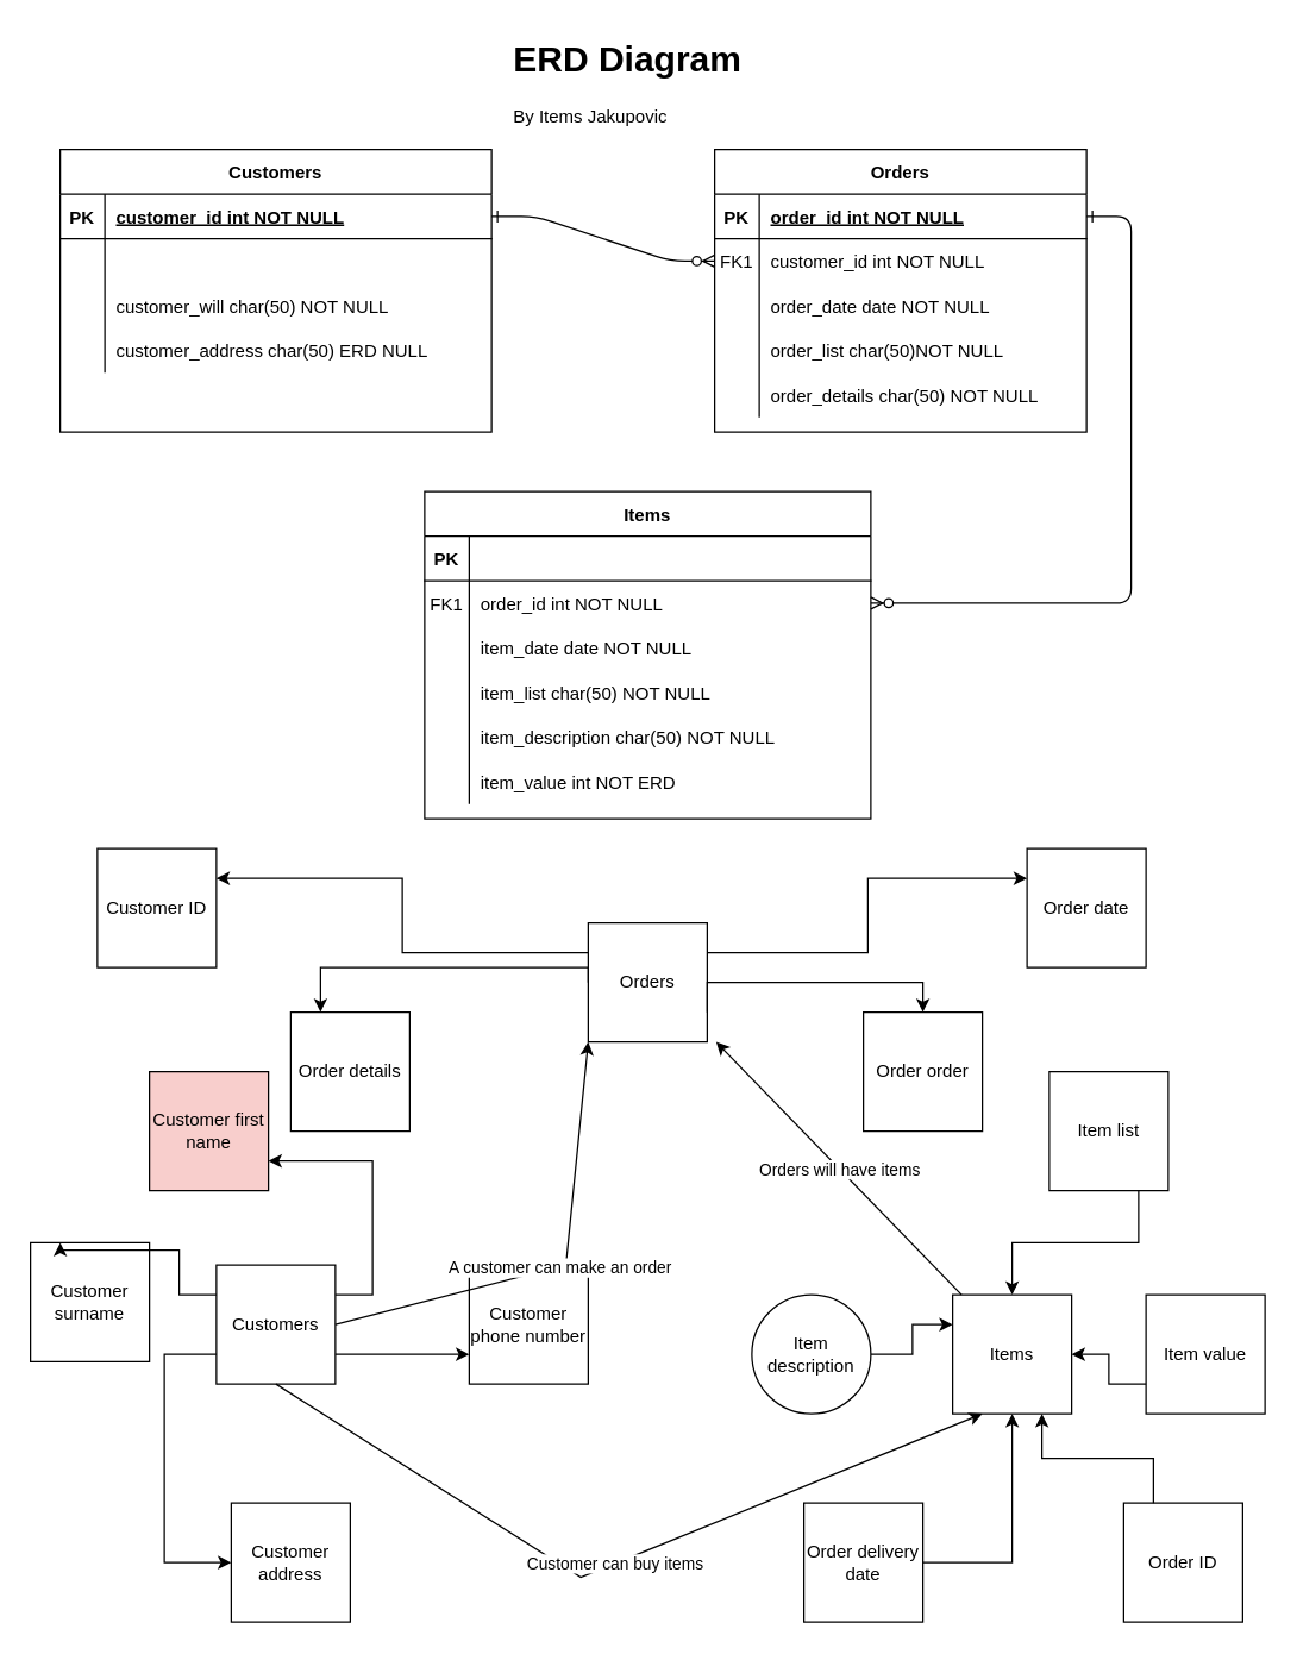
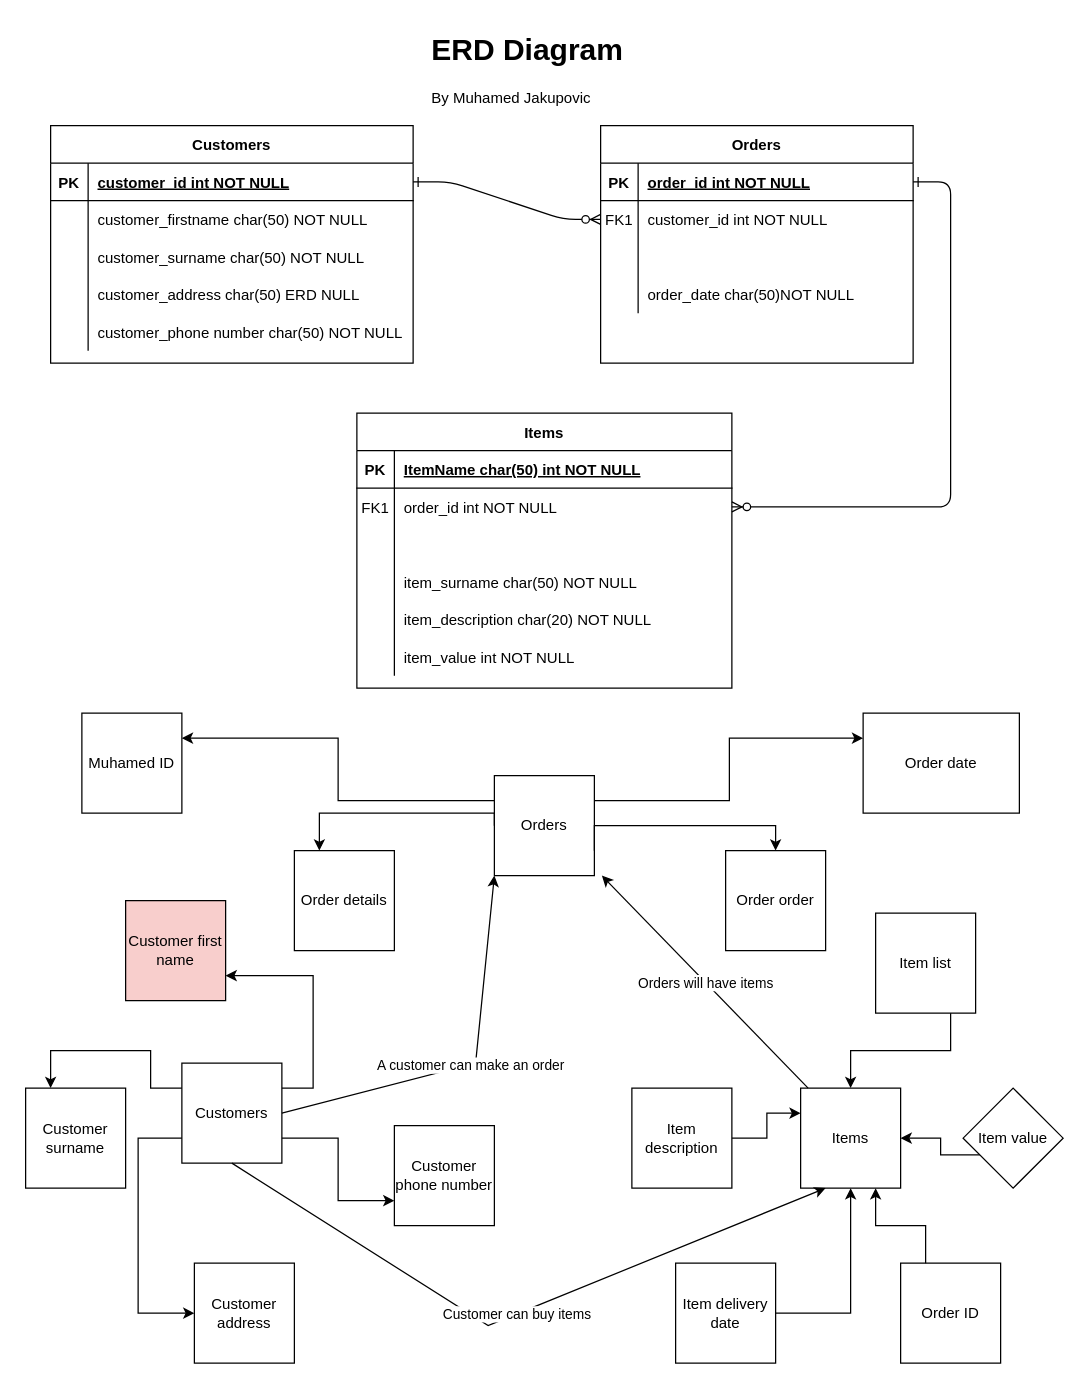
- <mxCell id="55" value="&lt;h1&gt;ERD Diagram&lt;/h1&gt;&lt;div&gt;By Items Jakupovic&lt;/div&gt;" style="text;html=1;strokeColor=none;fillColor=none;spacing=5;spacingTop=-20;whiteSpace=wrap;overflow=hidden;rounded=0;" vertex="1" parent="1"><mxGeometry x="340" y="20" width="190" height="120" as="geometry" /></mxCell>
+ <mxCell id="55" value="&lt;h1&gt;ERD Diagram&lt;/h1&gt;&lt;div&gt;By Muhamed Jakupovic&lt;/div&gt;" style="text;html=1;strokeColor=none;fillColor=none;spacing=5;spacingTop=-20;whiteSpace=wrap;overflow=hidden;rounded=0;" vertex="1" parent="1"><mxGeometry x="340" y="20" width="190" height="120" as="geometry" /></mxCell>
+ <mxCell id="45" value="customer_firstname char(50) NOT NULL" style="shape=partialRectangle;overflow=hidden;connectable=0;fillColor=none;top=0;left=0;bottom=0;right=0;align=left;spacingLeft=6;" parent="43" vertex="1"><mxGeometry x="30" width="260" height="30" as="geometry"><mxRectangle width="260" height="30" as="alternateBounds" /></mxGeometry></mxCell>
- <mxCell id="13" value="order_date date NOT NULL" style="shape=partialRectangle;overflow=hidden;connectable=0;fillColor=none;top=0;left=0;bottom=0;right=0;align=left;spacingLeft=6;" parent="11" vertex="1"><mxGeometry x="30" width="220" height="30" as="geometry"><mxRectangle width="220" height="30" as="alternateBounds" /></mxGeometry></mxCell>
- <mxCell id="48" value="customer_will char(50) NOT NULL" style="shape=partialRectangle;overflow=hidden;connectable=0;fillColor=none;top=0;left=0;bottom=0;right=0;align=left;spacingLeft=6;" parent="46" vertex="1"><mxGeometry x="30" width="260" height="30" as="geometry"><mxRectangle width="260" height="30" as="alternateBounds" /></mxGeometry></mxCell>
+ <mxCell id="48" value="customer_surname char(50) NOT NULL" style="shape=partialRectangle;overflow=hidden;connectable=0;fillColor=none;top=0;left=0;bottom=0;right=0;align=left;spacingLeft=6;" parent="46" vertex="1"><mxGeometry x="30" width="260" height="30" as="geometry"><mxRectangle width="260" height="30" as="alternateBounds" /></mxGeometry></mxCell>
- <mxCell id="16" value="order_list char(50)NOT NULL" style="shape=partialRectangle;overflow=hidden;connectable=0;fillColor=none;top=0;left=0;bottom=0;right=0;align=left;spacingLeft=6;" parent="14" vertex="1"><mxGeometry x="30" width="220" height="30" as="geometry"><mxRectangle width="220" height="30" as="alternateBounds" /></mxGeometry></mxCell>
+ <mxCell id="16" value="order_date char(50)NOT NULL" style="shape=partialRectangle;overflow=hidden;connectable=0;fillColor=none;top=0;left=0;bottom=0;right=0;align=left;spacingLeft=6;" parent="14" vertex="1"><mxGeometry x="30" width="220" height="30" as="geometry"><mxRectangle width="220" height="30" as="alternateBounds" /></mxGeometry></mxCell>
+ <mxCell id="54" value="customer_phone number char(50) NOT NULL" style="shape=partialRectangle;overflow=hidden;connectable=0;fillColor=none;top=0;left=0;bottom=0;right=0;align=left;spacingLeft=6;" parent="52" vertex="1"><mxGeometry x="30" width="260" height="30" as="geometry"><mxRectangle width="260" height="30" as="alternateBounds" /></mxGeometry></mxCell>
- <mxCell id="19" value="order_details char(50) NOT NULL" style="shape=partialRectangle;overflow=hidden;connectable=0;fillColor=none;top=0;left=0;bottom=0;right=0;align=left;spacingLeft=6;" parent="17" vertex="1"><mxGeometry x="30" width="220" height="30" as="geometry"><mxRectangle width="220" height="30" as="alternateBounds" /></mxGeometry></mxCell>
+ <mxCell id="23" value="ItemName char(50) int NOT NULL" style="shape=partialRectangle;overflow=hidden;connectable=0;fillColor=none;top=0;left=0;bottom=0;right=0;align=left;spacingLeft=6;fontStyle=5;" parent="21" vertex="1"><mxGeometry x="30" width="270" height="30" as="geometry"><mxRectangle width="270" height="30" as="alternateBounds" /></mxGeometry></mxCell>
- <mxCell id="29" value="item_date date NOT NULL" style="shape=partialRectangle;overflow=hidden;connectable=0;fillColor=none;top=0;left=0;bottom=0;right=0;align=left;spacingLeft=6;" parent="27" vertex="1"><mxGeometry x="30" width="270" height="30" as="geometry"><mxRectangle width="270" height="30" as="alternateBounds" /></mxGeometry></mxCell>
- <mxCell id="32" value="item_list char(50) NOT NULL" style="shape=partialRectangle;overflow=hidden;connectable=0;fillColor=none;top=0;left=0;bottom=0;right=0;align=left;spacingLeft=6;" parent="30" vertex="1"><mxGeometry x="30" width="270" height="30" as="geometry"><mxRectangle width="270" height="30" as="alternateBounds" /></mxGeometry></mxCell>
+ <mxCell id="32" value="item_surname char(50) NOT NULL" style="shape=partialRectangle;overflow=hidden;connectable=0;fillColor=none;top=0;left=0;bottom=0;right=0;align=left;spacingLeft=6;" parent="30" vertex="1"><mxGeometry x="30" width="270" height="30" as="geometry"><mxRectangle width="270" height="30" as="alternateBounds" /></mxGeometry></mxCell>
- <mxCell id="35" value="item_description char(50) NOT NULL" style="shape=partialRectangle;overflow=hidden;connectable=0;fillColor=none;top=0;left=0;bottom=0;right=0;align=left;spacingLeft=6;" parent="33" vertex="1"><mxGeometry x="30" width="270" height="30" as="geometry"><mxRectangle width="270" height="30" as="alternateBounds" /></mxGeometry></mxCell>
+ <mxCell id="35" value="item_description char(20) NOT NULL" style="shape=partialRectangle;overflow=hidden;connectable=0;fillColor=none;top=0;left=0;bottom=0;right=0;align=left;spacingLeft=6;" parent="33" vertex="1"><mxGeometry x="30" width="270" height="30" as="geometry"><mxRectangle width="270" height="30" as="alternateBounds" /></mxGeometry></mxCell>
- <mxCell id="38" value="item_value int NOT ERD" style="shape=partialRectangle;overflow=hidden;connectable=0;fillColor=none;top=0;left=0;bottom=0;right=0;align=left;spacingLeft=6;" parent="36" vertex="1"><mxGeometry x="30" width="270" height="30" as="geometry"><mxRectangle width="270" height="30" as="alternateBounds" /></mxGeometry></mxCell>
+ <mxCell id="38" value="item_value int NOT NULL" style="shape=partialRectangle;overflow=hidden;connectable=0;fillColor=none;top=0;left=0;bottom=0;right=0;align=left;spacingLeft=6;" parent="36" vertex="1"><mxGeometry x="30" width="270" height="30" as="geometry"><mxRectangle width="270" height="30" as="alternateBounds" /></mxGeometry></mxCell>
- <mxCell id="86" value="Customer ID" style="whiteSpace=wrap;html=1;aspect=fixed;" vertex="1" parent="1"><mxGeometry x="65" y="570" width="80" height="80" as="geometry" /></mxCell>
+ <mxCell id="86" value="Muhamed ID" style="whiteSpace=wrap;html=1;aspect=fixed;" vertex="1" parent="1"><mxGeometry x="65" y="570" width="80" height="80" as="geometry" /></mxCell>
- <mxCell id="85" value="Order date" style="whiteSpace=wrap;html=1;aspect=fixed;" vertex="1" parent="1"><mxGeometry x="690" y="570" width="80" height="80" as="geometry" /></mxCell>
+ <mxCell id="85" value="Order date" style="whiteSpace=wrap;html=1;aspect=fixed;" vertex="1" parent="1"><mxGeometry x="690" y="570" width="125" height="80" as="geometry" /></mxCell>
- <mxCell id="84" value="Order details" style="whiteSpace=wrap;html=1;aspect=fixed;" vertex="1" parent="1"><mxGeometry x="195" y="680" width="80" height="80" as="geometry" /></mxCell>
+ <mxCell id="84" value="Order details" style="whiteSpace=wrap;html=1;aspect=fixed;" vertex="1" parent="1"><mxGeometry x="235" y="680" width="80" height="80" as="geometry" /></mxCell>
- <mxCell id="71" value="Item list" style="whiteSpace=wrap;html=1;aspect=fixed;" vertex="1" parent="1"><mxGeometry x="705" y="720" width="80" height="80" as="geometry" /></mxCell>
+ <mxCell id="71" value="Item list" style="whiteSpace=wrap;html=1;aspect=fixed;" vertex="1" parent="1"><mxGeometry x="700" y="730" width="80" height="80" as="geometry" /></mxCell>
- <mxCell id="61" value="Customer surname" style="whiteSpace=wrap;html=1;aspect=fixed;" vertex="1" parent="1"><mxGeometry x="20" y="835" width="80" height="80" as="geometry" /></mxCell>
+ <mxCell id="61" value="Customer surname" style="whiteSpace=wrap;html=1;aspect=fixed;" vertex="1" parent="1"><mxGeometry x="20" y="870" width="80" height="80" as="geometry" /></mxCell>
- <mxCell id="59" value="Customer phone number" style="whiteSpace=wrap;html=1;aspect=fixed;" vertex="1" parent="1"><mxGeometry x="315" y="850" width="80" height="80" as="geometry" /></mxCell>
+ <mxCell id="59" value="Customer phone number" style="whiteSpace=wrap;html=1;aspect=fixed;" vertex="1" parent="1"><mxGeometry x="315" y="900" width="80" height="80" as="geometry" /></mxCell>
- <mxCell id="69" value="Item description" style="ellipse;whiteSpace=wrap;html=1;aspect=fixed;" vertex="1" parent="1"><mxGeometry x="505" y="870" width="80" height="80" as="geometry" /></mxCell>
+ <mxCell id="69" value="Item description" style="whiteSpace=wrap;html=1;aspect=fixed;" vertex="1" parent="1"><mxGeometry x="505" y="870" width="80" height="80" as="geometry" /></mxCell>
- <mxCell id="68" value="Item value" style="whiteSpace=wrap;html=1;aspect=fixed;" vertex="1" parent="1"><mxGeometry x="770" y="870" width="80" height="80" as="geometry" /></mxCell>
+ <mxCell id="68" value="Item value" style="rhombus;whiteSpace=wrap;html=1;aspect=fixed;" vertex="1" parent="1"><mxGeometry x="770" y="870" width="80" height="80" as="geometry" /></mxCell>
- <mxCell id="67" value="Order delivery date" style="whiteSpace=wrap;html=1;aspect=fixed;" vertex="1" parent="1"><mxGeometry x="540" y="1010" width="80" height="80" as="geometry" /></mxCell>
+ <mxCell id="67" value="Item delivery date" style="whiteSpace=wrap;html=1;aspect=fixed;" vertex="1" parent="1"><mxGeometry x="540" y="1010" width="80" height="80" as="geometry" /></mxCell>
- <mxCell id="70" value="Order ID" style="whiteSpace=wrap;html=1;aspect=fixed;" vertex="1" parent="1"><mxGeometry x="755" y="1010" width="80" height="80" as="geometry" /></mxCell>
+ <mxCell id="70" value="Order ID" style="whiteSpace=wrap;html=1;aspect=fixed;" vertex="1" parent="1"><mxGeometry x="720" y="1010" width="80" height="80" as="geometry" /></mxCell>
